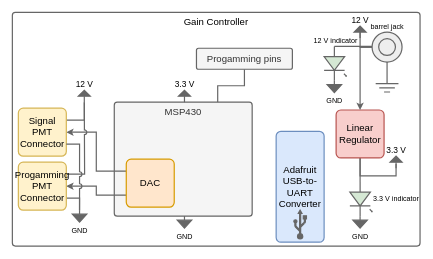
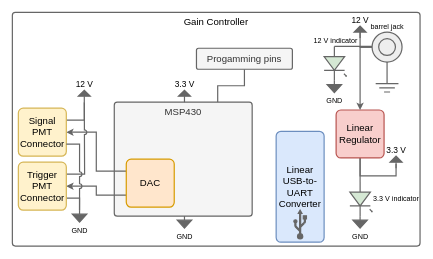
- <mxCell id="16" value="Progamming&lt;br&gt;PMT&lt;br&gt;Connector" style="rounded=1;whiteSpace=wrap;html=1;strokeWidth=2;fontFamily=Helvetica;arcSize=10;fontSize=16;fontStyle=0;fillColor=#fff2cc;strokeColor=#d6b656;" parent="1" vertex="1"><mxGeometry x="30" y="270" width="80" height="80" as="geometry" /></mxCell>
+ <mxCell id="16" value="Trigger&lt;br&gt;PMT&lt;br&gt;Connector" style="rounded=1;whiteSpace=wrap;html=1;strokeWidth=2;fontFamily=Helvetica;arcSize=10;fontSize=16;fontStyle=0;fillColor=#fff2cc;strokeColor=#d6b656;" parent="1" vertex="1"><mxGeometry x="30" y="270" width="80" height="80" as="geometry" /></mxCell>
- <mxCell id="5" value="Adafruit&lt;br&gt;USB-to-UART&lt;br&gt;Converter" style="rounded=1;whiteSpace=wrap;html=1;strokeWidth=2;fontFamily=Helvetica;arcSize=10;fontSize=16;fontStyle=0;fillColor=#dae8fc;strokeColor=#6c8ebf;" parent="1" vertex="1"><mxGeometry x="460" y="218.5" width="80" height="185" as="geometry" /></mxCell>
+ <mxCell id="5" value="Linear&lt;br&gt;USB-to-UART&lt;br&gt;Converter" style="rounded=1;whiteSpace=wrap;html=1;strokeWidth=2;fontFamily=Helvetica;arcSize=10;fontSize=16;fontStyle=0;fillColor=#dae8fc;strokeColor=#6c8ebf;" parent="1" vertex="1"><mxGeometry x="460" y="218.5" width="80" height="185" as="geometry" /></mxCell>
